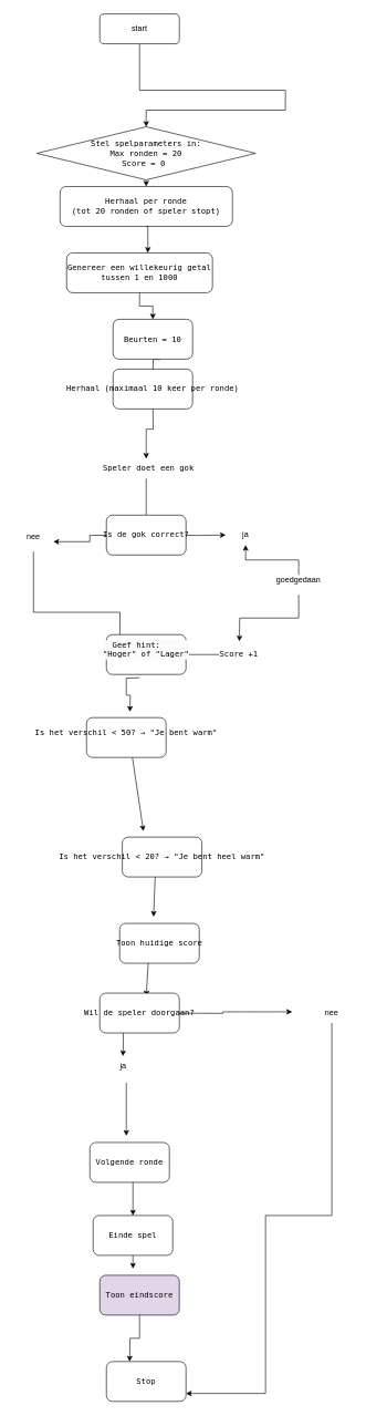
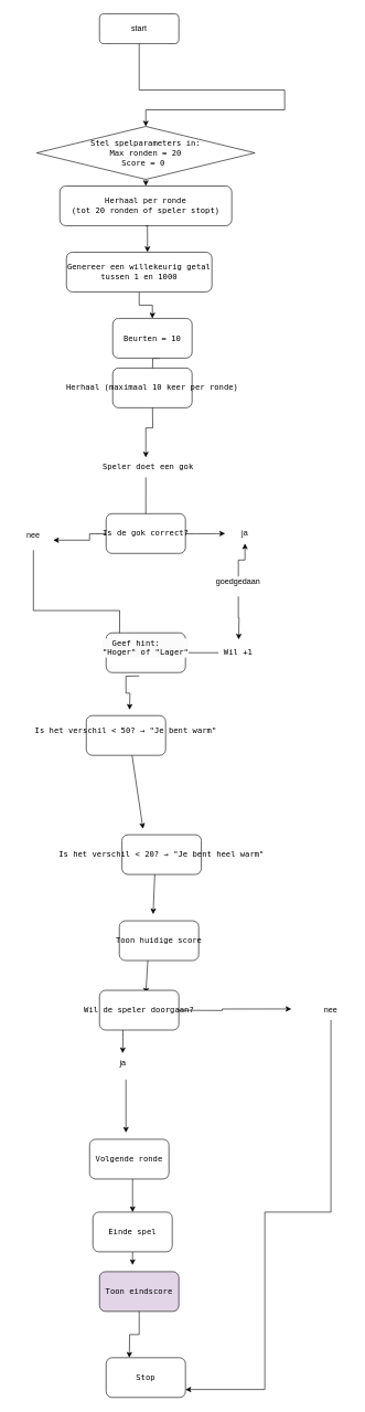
- <mxCell id="15" value="goedgedaan&lt;div&gt;&lt;br&gt;&lt;/div&gt;" style="text;html=1;align=center;verticalAlign=middle;whiteSpace=wrap;rounded=0;" vertex="1" parent="1"><mxGeometry x="420" y="865" width="60" height="30" as="geometry" /></mxCell>
+ <mxCell id="15" value="goedgedaan&lt;div&gt;&lt;br&gt;&lt;/div&gt;" style="text;html=1;align=center;verticalAlign=middle;whiteSpace=wrap;rounded=0;" vertex="1" parent="1"><mxGeometry x="330" y="870" width="60" height="30" as="geometry" /></mxCell>
- <mxCell id="12" value="&lt;pre&gt;Score +1&lt;/pre&gt;" style="text;html=1;align=center;verticalAlign=middle;whiteSpace=wrap;rounded=0;" vertex="1" parent="1"><mxGeometry x="330" y="970" width="60" height="30" as="geometry" /></mxCell>
+ <mxCell id="12" value="&lt;pre&gt;Wil +1&lt;/pre&gt;" style="text;html=1;align=center;verticalAlign=middle;whiteSpace=wrap;rounded=0;" vertex="1" parent="1"><mxGeometry x="330" y="970" width="60" height="30" as="geometry" /></mxCell>
